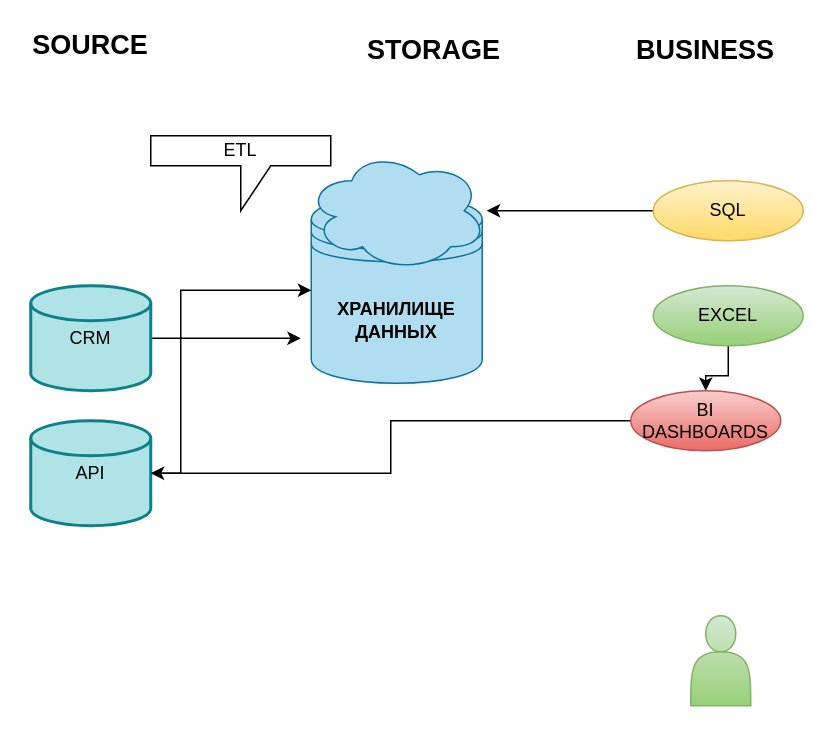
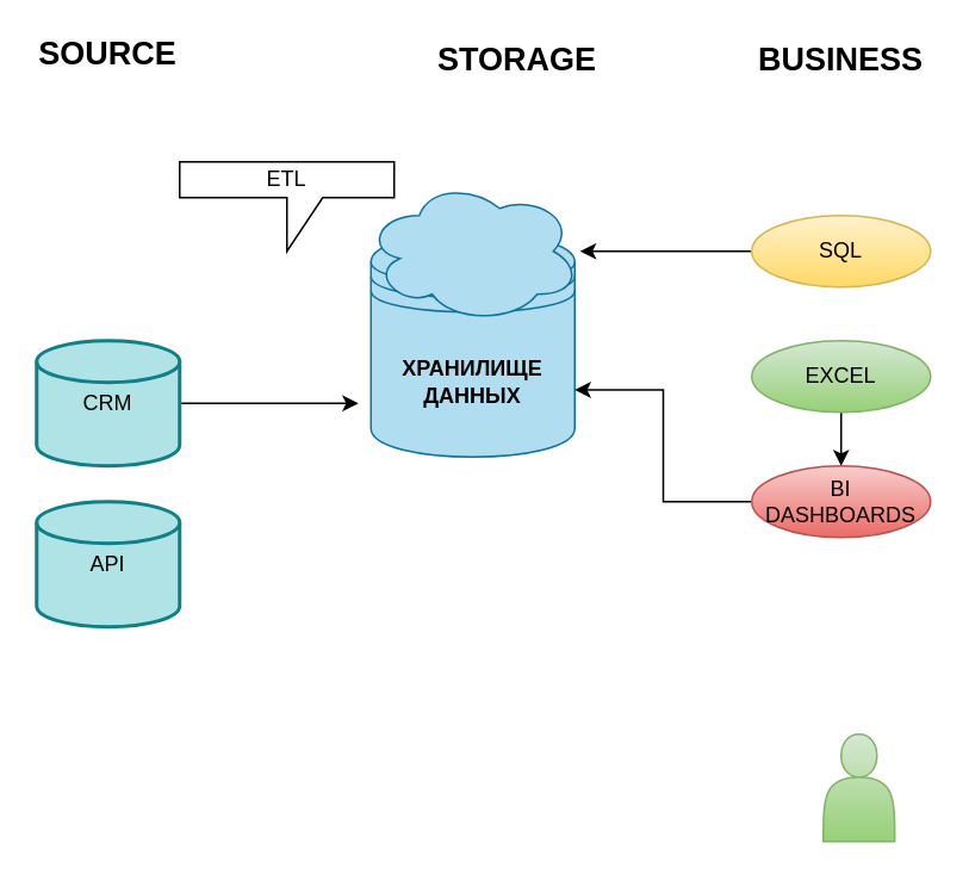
- <mxCell id="13" value="SQL" style="ellipse;whiteSpace=wrap;html=1;align=center;newEdgeStyle={&quot;edgeStyle&quot;:&quot;entityRelationEdgeStyle&quot;,&quot;startArrow&quot;:&quot;none&quot;,&quot;endArrow&quot;:&quot;none&quot;,&quot;segment&quot;:10,&quot;curved&quot;:1};treeFolding=1;treeMoving=1;gradientColor=#ffd966;fillColor=#fff2cc;strokeColor=#d6b656;" vertex="1" parent="1"><mxGeometry x="435" y="120" width="100" height="40" as="geometry" /></mxCell>
+ <mxCell id="13" value="SQL" style="ellipse;whiteSpace=wrap;html=1;align=center;newEdgeStyle={&quot;edgeStyle&quot;:&quot;entityRelationEdgeStyle&quot;,&quot;startArrow&quot;:&quot;none&quot;,&quot;endArrow&quot;:&quot;none&quot;,&quot;segment&quot;:10,&quot;curved&quot;:1};treeFolding=1;treeMoving=1;gradientColor=#ffd966;fillColor=#fff2cc;strokeColor=#d6b656;" vertex="1" parent="1"><mxGeometry x="420" y="120" width="100" height="40" as="geometry" /></mxCell>
- <mxCell id="15" value="EXCEL" style="ellipse;whiteSpace=wrap;html=1;align=center;newEdgeStyle={&quot;edgeStyle&quot;:&quot;entityRelationEdgeStyle&quot;,&quot;startArrow&quot;:&quot;none&quot;,&quot;endArrow&quot;:&quot;none&quot;,&quot;segment&quot;:10,&quot;curved&quot;:1};treeFolding=1;treeMoving=1;gradientColor=#97d077;fillColor=#d5e8d4;strokeColor=#82b366;" vertex="1" parent="1"><mxGeometry x="435" y="190" width="100" height="40" as="geometry" /></mxCell>
+ <mxCell id="15" value="EXCEL" style="ellipse;whiteSpace=wrap;html=1;align=center;newEdgeStyle={&quot;edgeStyle&quot;:&quot;entityRelationEdgeStyle&quot;,&quot;startArrow&quot;:&quot;none&quot;,&quot;endArrow&quot;:&quot;none&quot;,&quot;segment&quot;:10,&quot;curved&quot;:1};treeFolding=1;treeMoving=1;gradientColor=#97d077;fillColor=#d5e8d4;strokeColor=#82b366;" vertex="1" parent="1"><mxGeometry x="420" y="190" width="100" height="40" as="geometry" /></mxCell>
- <mxCell id="8" style="edgeStyle=orthogonalEdgeStyle;rounded=0;orthogonalLoop=1;jettySize=auto;html=1;" edge="1" parent="1" source="9" target="2"><mxGeometry relative="1" as="geometry"><Array as="points"><mxPoint x="120" y="315" /><mxPoint x="120" y="193" /></Array></mxGeometry></mxCell>
- <mxCell id="16" style="edgeStyle=orthogonalEdgeStyle;rounded=0;orthogonalLoop=1;jettySize=auto;html=1;" edge="1" parent="1" source="17" target="9"><mxGeometry relative="1" as="geometry" /></mxCell>
+ <mxCell id="16" style="edgeStyle=orthogonalEdgeStyle;rounded=0;orthogonalLoop=1;jettySize=auto;html=1;entryX=1;entryY=0.7;entryDx=0;entryDy=0;" edge="1" parent="1" source="17" target="2"><mxGeometry relative="1" as="geometry" /></mxCell>
